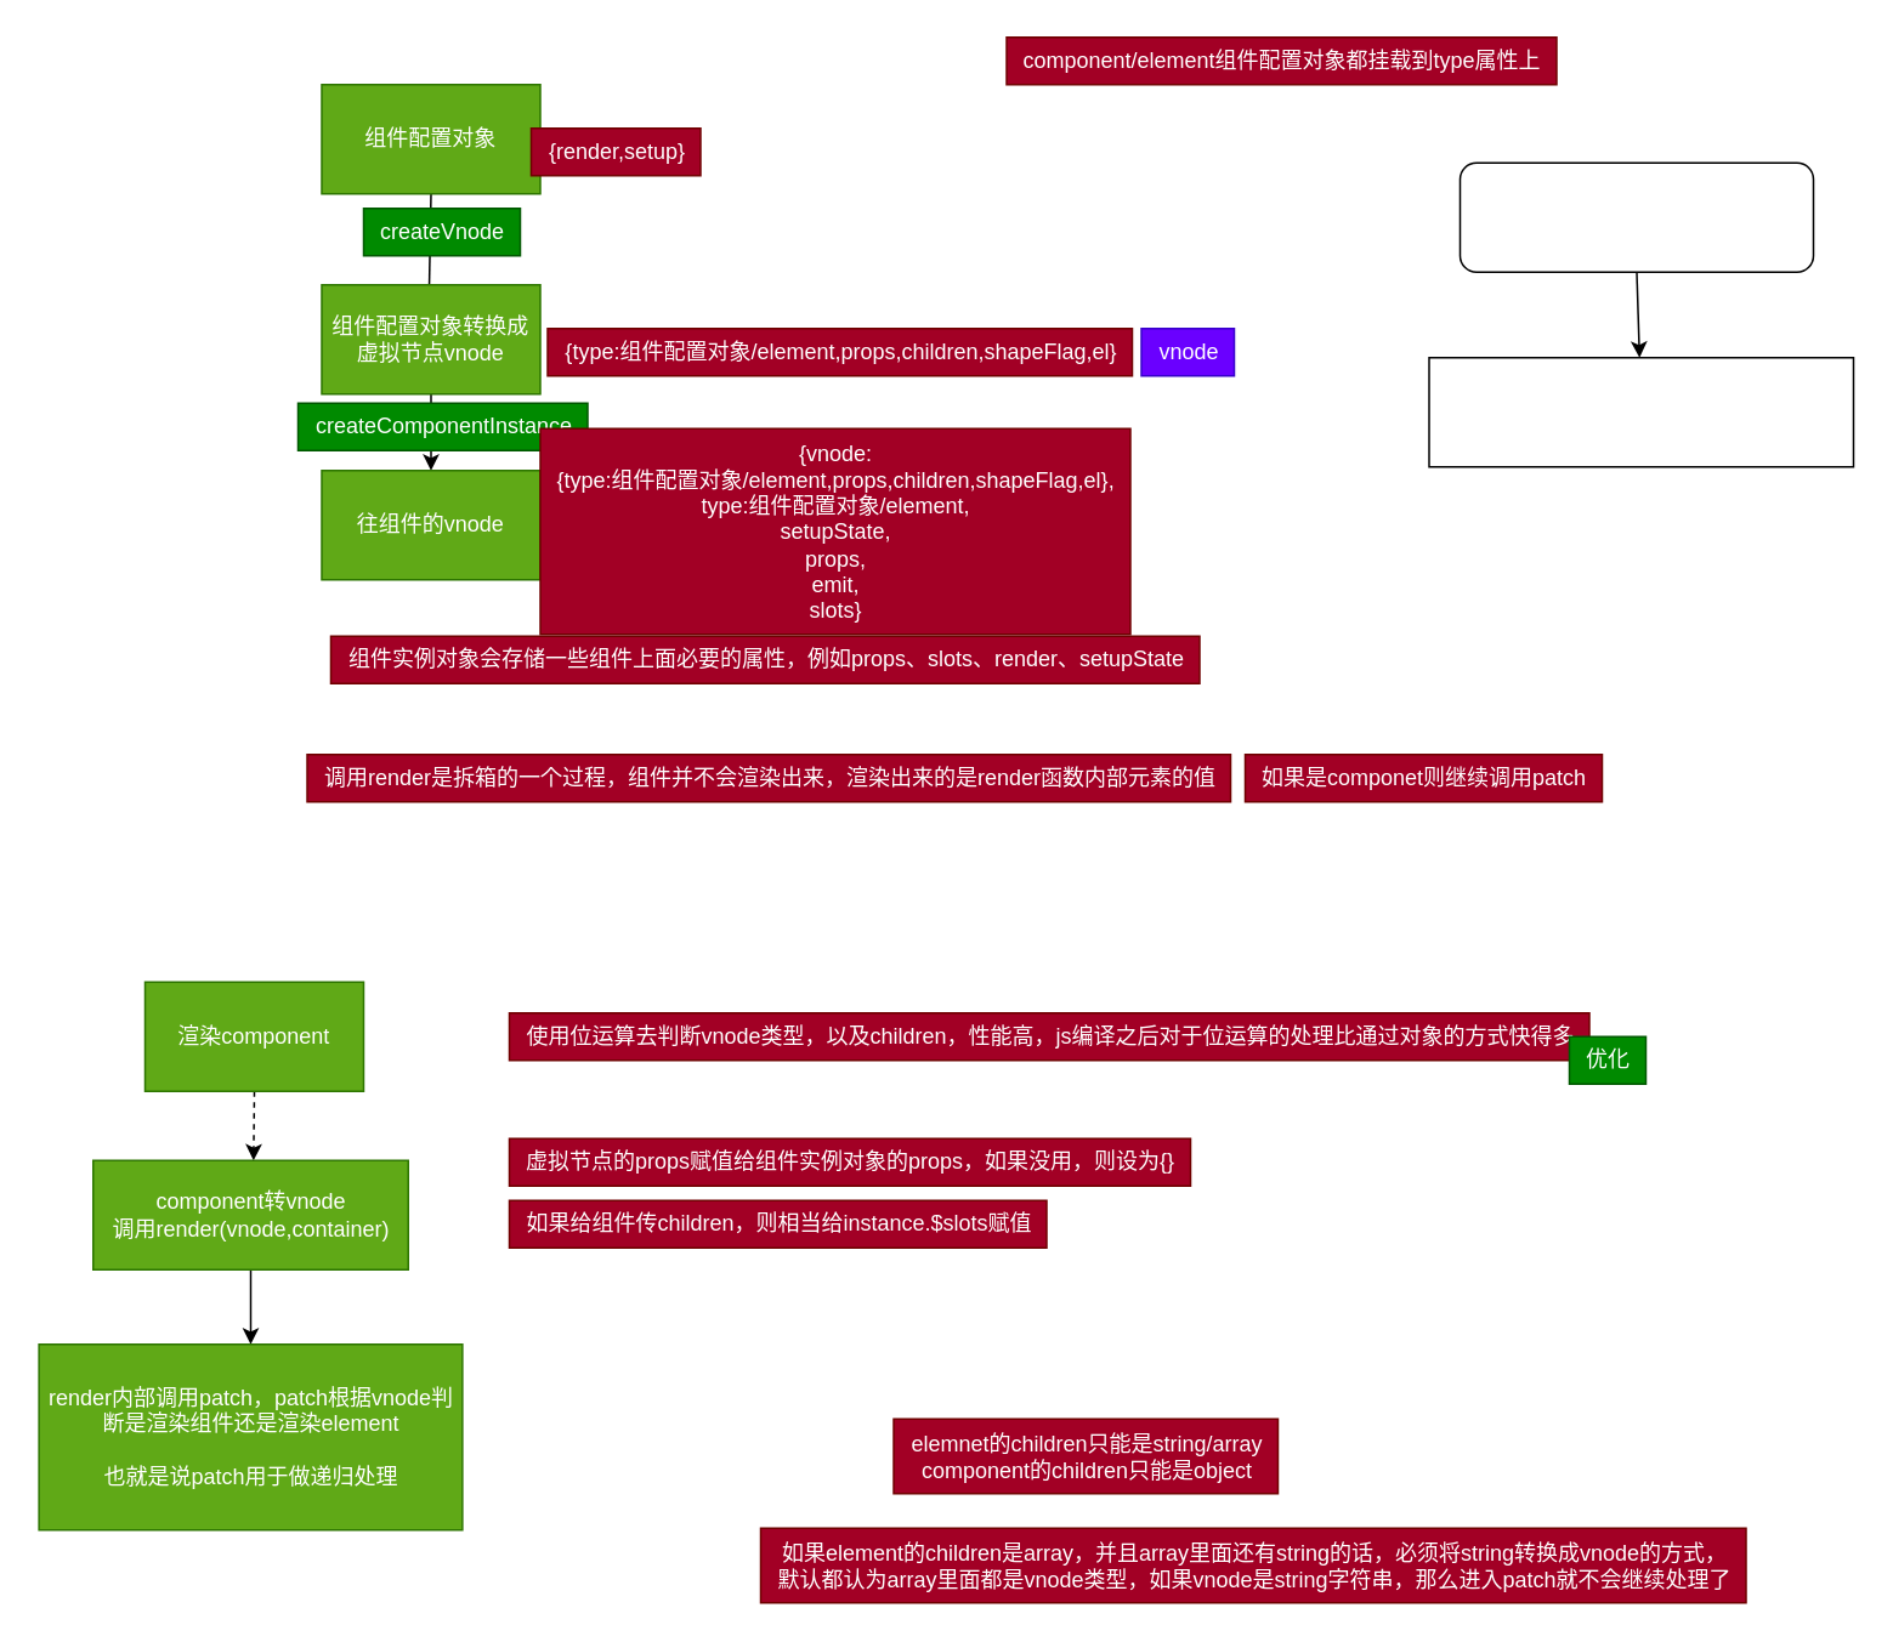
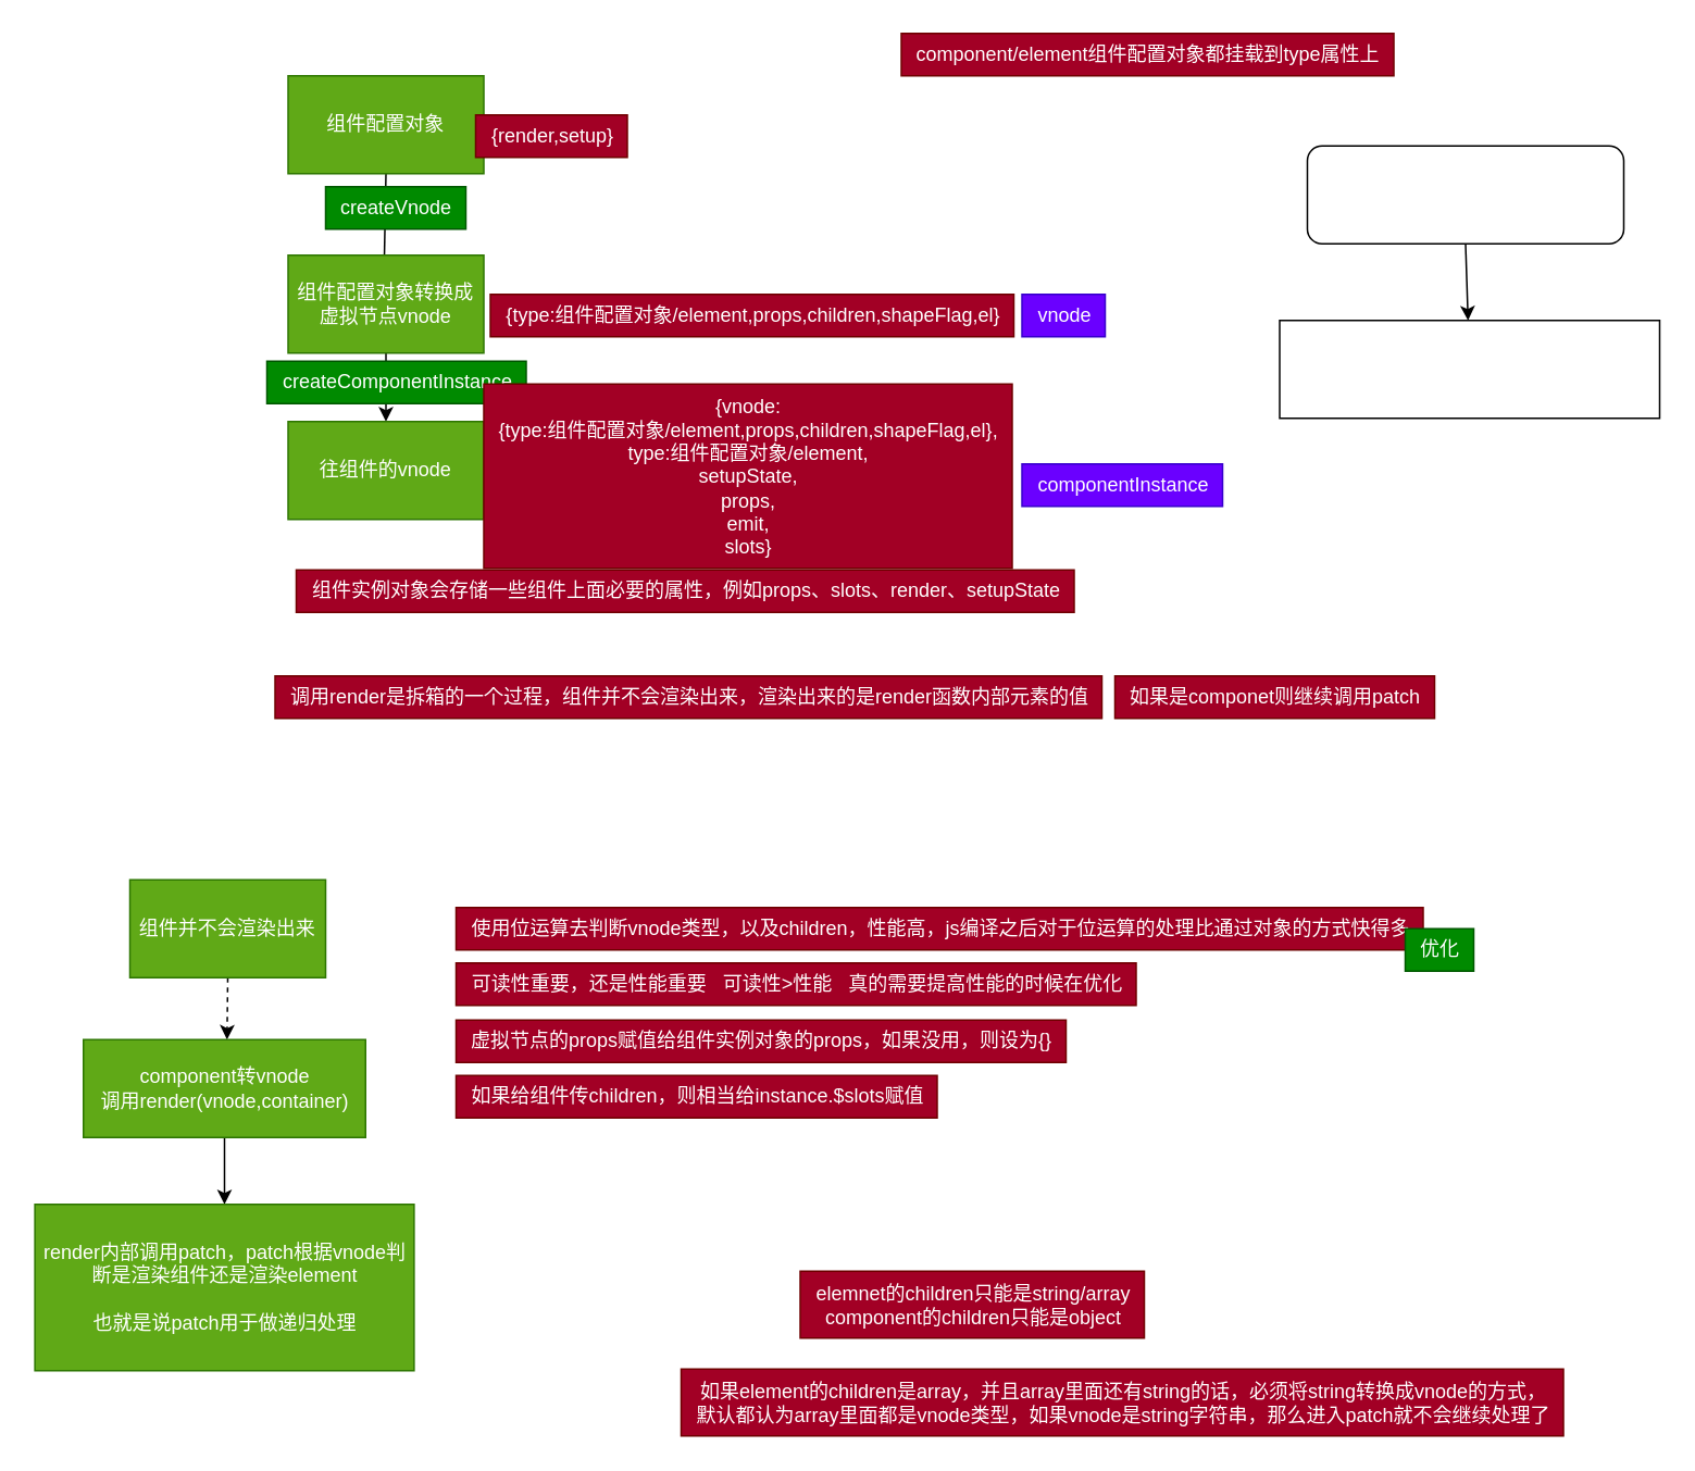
+ <mxCell id="19" value="componentInstance" style="text;html=1;align=center;verticalAlign=middle;resizable=0;points=[];autosize=1;strokeColor=#3700CC;fillColor=#6a00ff;fontColor=#ffffff;" parent="1" vertex="1"><mxGeometry x="626" y="284" width="123" height="26" as="geometry" /></mxCell>
- <mxCell id="22" value="渲染component" style="rounded=0;whiteSpace=wrap;html=1;fillColor=#60a917;fontColor=#ffffff;strokeColor=#2D7600;" parent="1" vertex="1"><mxGeometry x="79" y="539" width="120" height="60" as="geometry" /></mxCell>
+ <mxCell id="22" value="组件并不会渲染出来" style="rounded=0;whiteSpace=wrap;html=1;fillColor=#60a917;fontColor=#ffffff;strokeColor=#2D7600;" parent="1" vertex="1"><mxGeometry x="79" y="539" width="120" height="60" as="geometry" /></mxCell>
+ <mxCell id="27" value="可读性重要，还是性能重要&amp;nbsp; &amp;nbsp;可读性&amp;gt;性能&amp;nbsp; &amp;nbsp;真的需要提高性能的时候在优化" style="text;html=1;align=center;verticalAlign=middle;resizable=0;points=[];autosize=1;strokeColor=#6F0000;fillColor=#a20025;fontColor=#ffffff;" parent="1" vertex="1"><mxGeometry x="279" y="590" width="417" height="26" as="geometry" /></mxCell>
